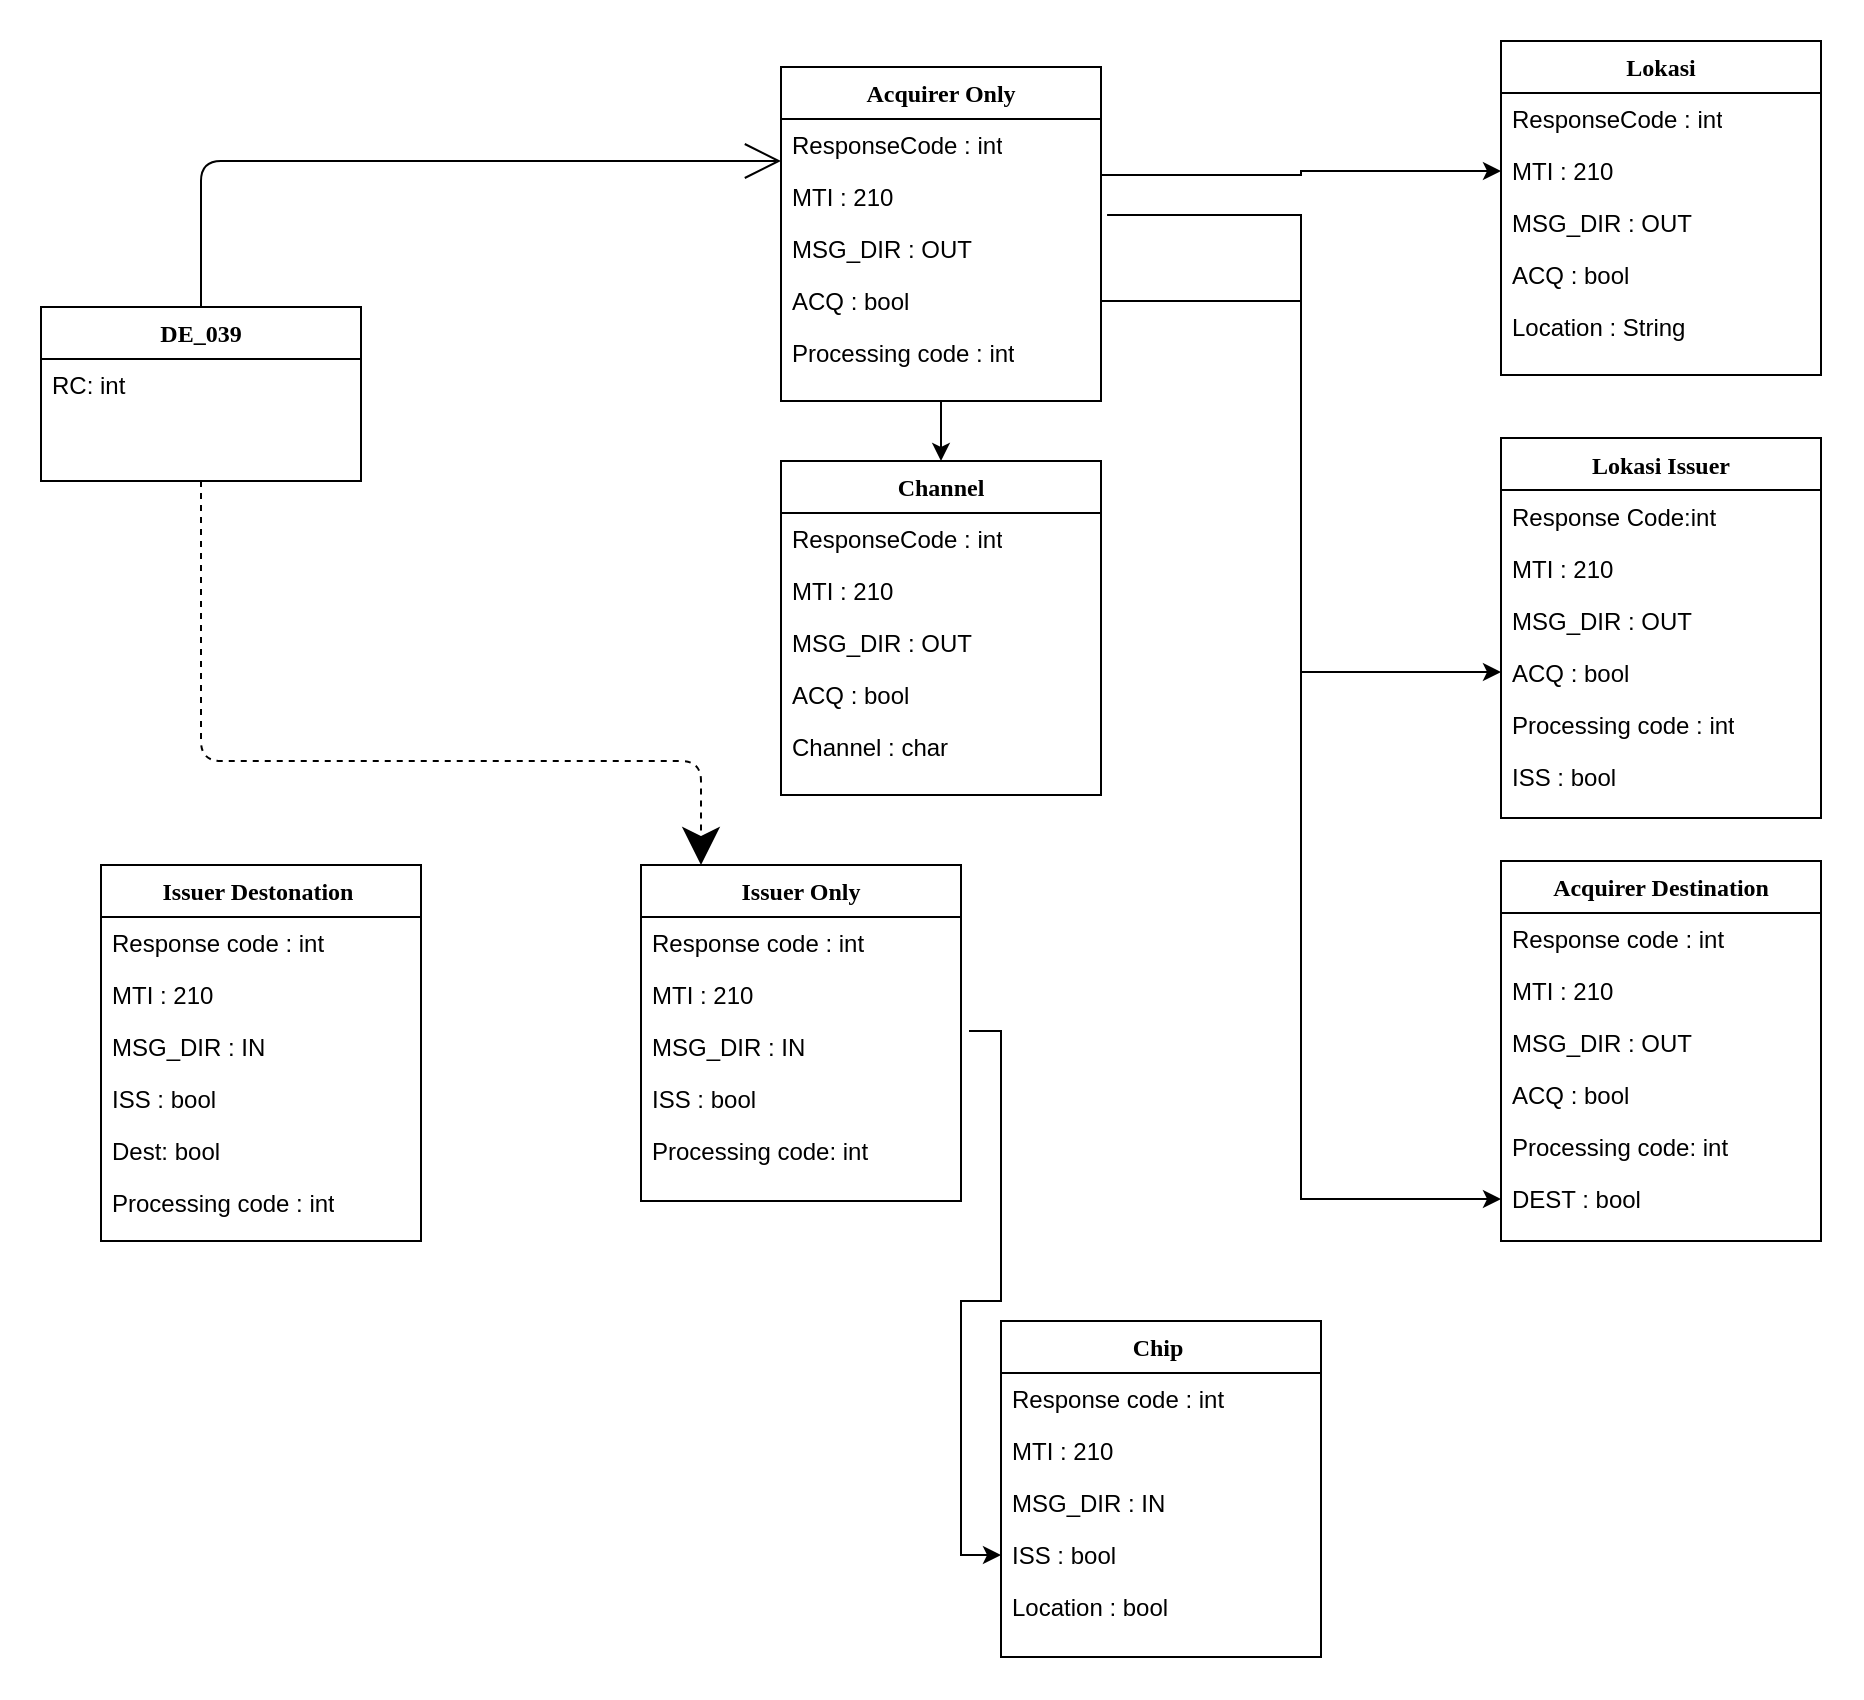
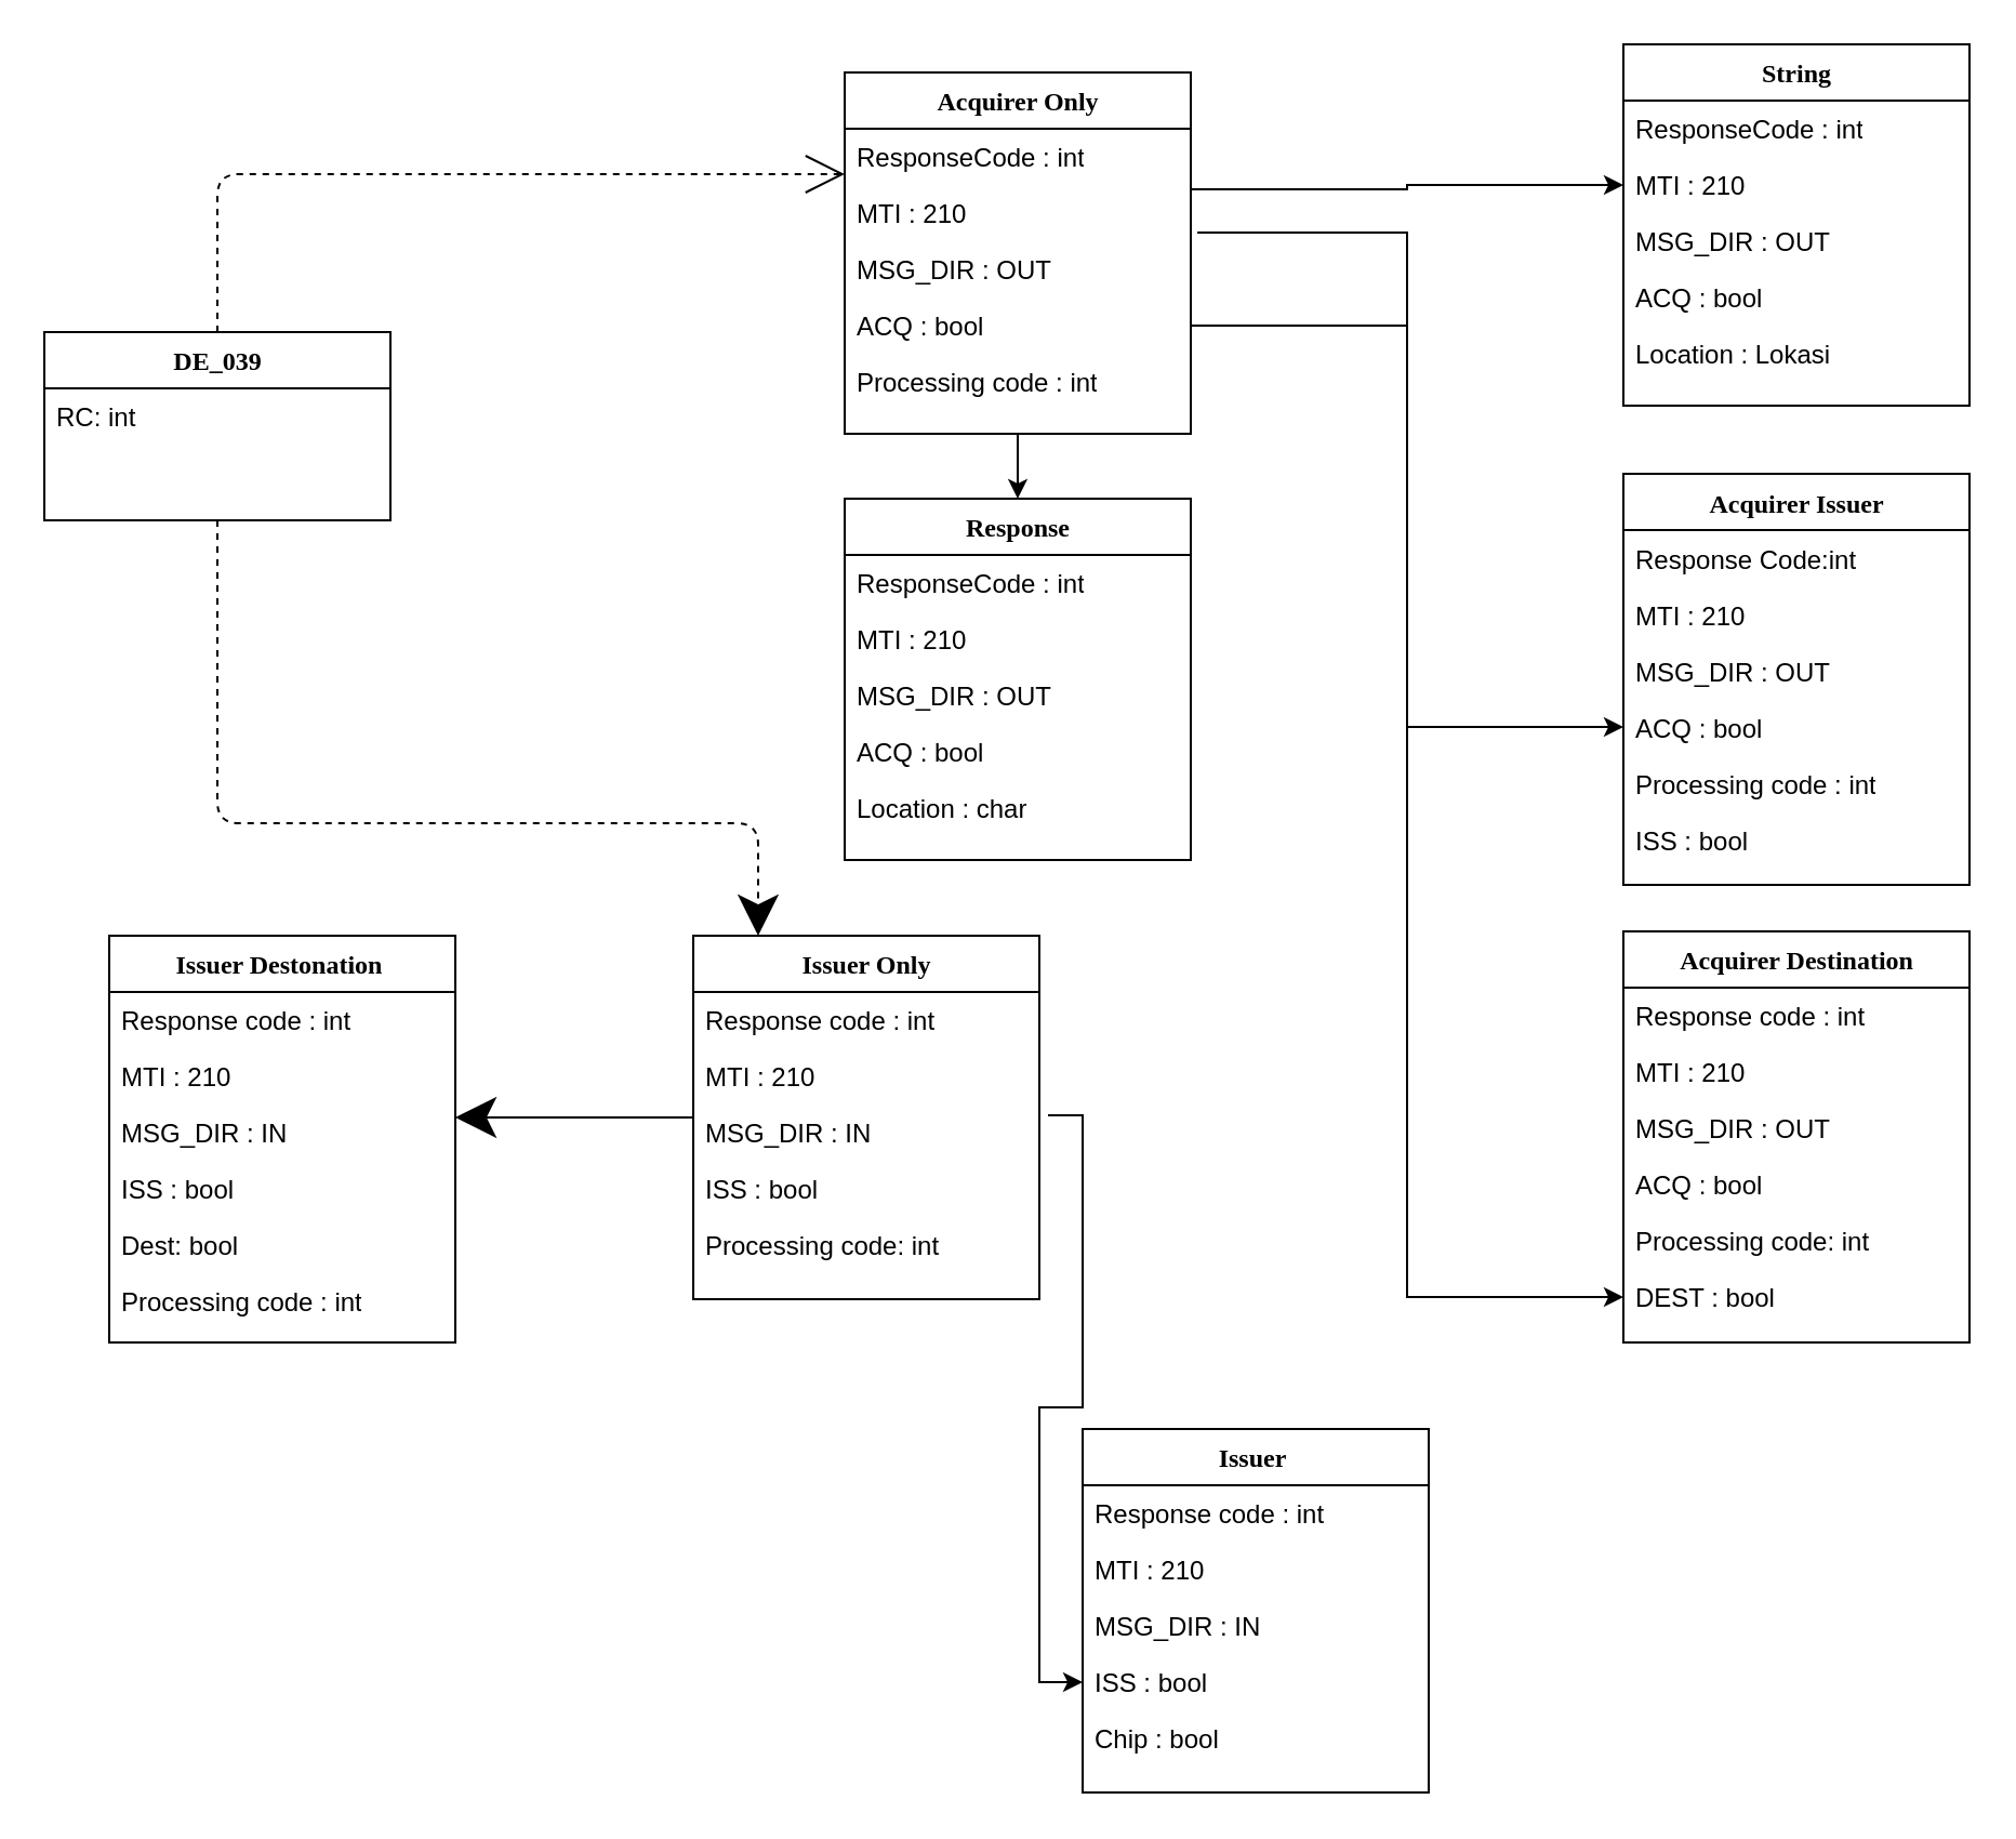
- <mxCell id="49" value="Lokasi" style="swimlane;html=1;fontStyle=1;align=center;verticalAlign=top;childLayout=stackLayout;horizontal=1;startSize=26;horizontalStack=0;resizeParent=1;resizeLast=0;collapsible=1;marginBottom=0;swimlaneFillColor=#ffffff;rounded=0;shadow=0;comic=0;labelBackgroundColor=none;strokeWidth=1;fillColor=none;fontFamily=Verdana;fontSize=12" vertex="1" parent="1"><mxGeometry x="750" y="20" width="160" height="167" as="geometry" /></mxCell>
+ <mxCell id="49" value="String" style="swimlane;html=1;fontStyle=1;align=center;verticalAlign=top;childLayout=stackLayout;horizontal=1;startSize=26;horizontalStack=0;resizeParent=1;resizeLast=0;collapsible=1;marginBottom=0;swimlaneFillColor=#ffffff;rounded=0;shadow=0;comic=0;labelBackgroundColor=none;strokeWidth=1;fillColor=none;fontFamily=Verdana;fontSize=12" vertex="1" parent="1"><mxGeometry x="750" y="20" width="160" height="167" as="geometry" /></mxCell>
- <mxCell id="25" style="edgeStyle=elbowEdgeStyle;html=1;labelBackgroundColor=none;startFill=0;startSize=8;endArrow=open;endFill=0;endSize=16;fontFamily=Verdana;fontSize=12;elbow=vertical;" parent="1" source="3" target="5" edge="1"><mxGeometry relative="1" as="geometry"><mxPoint x="210" y="209.882" as="sourcePoint" /><Array as="points"><mxPoint x="280" y="80" /></Array></mxGeometry></mxCell>
+ <mxCell id="25" style="edgeStyle=elbowEdgeStyle;html=1;labelBackgroundColor=none;startFill=0;startSize=8;endArrow=open;endFill=0;endSize=16;fontFamily=Verdana;fontSize=12;elbow=vertical;dashed=1;" parent="1" source="3" target="5" edge="1"><mxGeometry relative="1" as="geometry"><mxPoint x="210" y="209.882" as="sourcePoint" /><Array as="points"><mxPoint x="280" y="80" /></Array></mxGeometry></mxCell>
- <mxCell id="54" value="Location : String&amp;nbsp;" style="text;html=1;strokeColor=none;fillColor=none;align=left;verticalAlign=top;spacingLeft=4;spacingRight=4;whiteSpace=wrap;overflow=hidden;rotatable=0;points=[[0,0.5],[1,0.5]];portConstraint=eastwest;" vertex="1" parent="49"><mxGeometry y="130" width="160" height="26" as="geometry" /></mxCell>
+ <mxCell id="54" value="Location : Lokasi&amp;nbsp;" style="text;html=1;strokeColor=none;fillColor=none;align=left;verticalAlign=top;spacingLeft=4;spacingRight=4;whiteSpace=wrap;overflow=hidden;rotatable=0;points=[[0,0.5],[1,0.5]];portConstraint=eastwest;" vertex="1" parent="49"><mxGeometry y="130" width="160" height="26" as="geometry" /></mxCell>
- <mxCell id="26" value="Lokasi Issuer" style="swimlane;html=1;fontStyle=1;align=center;verticalAlign=top;childLayout=stackLayout;horizontal=1;startSize=26;horizontalStack=0;resizeParent=1;resizeLast=0;collapsible=1;marginBottom=0;swimlaneFillColor=#ffffff;rounded=0;shadow=0;comic=0;labelBackgroundColor=none;strokeWidth=1;fillColor=none;fontFamily=Verdana;fontSize=12" vertex="1" parent="1"><mxGeometry x="750" y="218.5" width="160" height="190" as="geometry" /></mxCell>
+ <mxCell id="26" value="Acquirer Issuer" style="swimlane;html=1;fontStyle=1;align=center;verticalAlign=top;childLayout=stackLayout;horizontal=1;startSize=26;horizontalStack=0;resizeParent=1;resizeLast=0;collapsible=1;marginBottom=0;swimlaneFillColor=#ffffff;rounded=0;shadow=0;comic=0;labelBackgroundColor=none;strokeWidth=1;fillColor=none;fontFamily=Verdana;fontSize=12" vertex="1" parent="1"><mxGeometry x="750" y="218.5" width="160" height="190" as="geometry" /></mxCell>
- <mxCell id="42" value="Channel" style="swimlane;html=1;fontStyle=1;align=center;verticalAlign=top;childLayout=stackLayout;horizontal=1;startSize=26;horizontalStack=0;resizeParent=1;resizeLast=0;collapsible=1;marginBottom=0;swimlaneFillColor=#ffffff;rounded=0;shadow=0;comic=0;labelBackgroundColor=none;strokeWidth=1;fillColor=none;fontFamily=Verdana;fontSize=12" vertex="1" parent="1"><mxGeometry x="390" y="230" width="160" height="167" as="geometry" /></mxCell>
+ <mxCell id="42" value="Response" style="swimlane;html=1;fontStyle=1;align=center;verticalAlign=top;childLayout=stackLayout;horizontal=1;startSize=26;horizontalStack=0;resizeParent=1;resizeLast=0;collapsible=1;marginBottom=0;swimlaneFillColor=#ffffff;rounded=0;shadow=0;comic=0;labelBackgroundColor=none;strokeWidth=1;fillColor=none;fontFamily=Verdana;fontSize=12" vertex="1" parent="1"><mxGeometry x="390" y="230" width="160" height="167" as="geometry" /></mxCell>
- <mxCell id="47" value="Channel : char&amp;nbsp;" style="text;html=1;strokeColor=none;fillColor=none;align=left;verticalAlign=top;spacingLeft=4;spacingRight=4;whiteSpace=wrap;overflow=hidden;rotatable=0;points=[[0,0.5],[1,0.5]];portConstraint=eastwest;" vertex="1" parent="42"><mxGeometry y="130" width="160" height="26" as="geometry" /></mxCell>
+ <mxCell id="47" value="Location : char&amp;nbsp;" style="text;html=1;strokeColor=none;fillColor=none;align=left;verticalAlign=top;spacingLeft=4;spacingRight=4;whiteSpace=wrap;overflow=hidden;rotatable=0;points=[[0,0.5],[1,0.5]];portConstraint=eastwest;" vertex="1" parent="42"><mxGeometry y="130" width="160" height="26" as="geometry" /></mxCell>
+ <mxCell id="11" style="edgeStyle=elbowEdgeStyle;html=1;labelBackgroundColor=none;startFill=0;startSize=8;endArrow=classic;endFill=1;endSize=16;fontFamily=Verdana;fontSize=12;elbow=vertical;" parent="1" source="19" target="12" edge="1"><mxGeometry relative="1" as="geometry" /></mxCell>
- <mxCell id="56" value="Chip&amp;nbsp;" style="swimlane;html=1;fontStyle=1;align=center;verticalAlign=top;childLayout=stackLayout;horizontal=1;startSize=26;horizontalStack=0;resizeParent=1;resizeLast=0;collapsible=1;marginBottom=0;swimlaneFillColor=#ffffff;rounded=0;shadow=0;comic=0;labelBackgroundColor=none;strokeWidth=1;fillColor=none;fontFamily=Verdana;fontSize=12" vertex="1" parent="1"><mxGeometry x="500" y="660" width="160" height="168" as="geometry" /></mxCell>
+ <mxCell id="56" value="Issuer&amp;nbsp;" style="swimlane;html=1;fontStyle=1;align=center;verticalAlign=top;childLayout=stackLayout;horizontal=1;startSize=26;horizontalStack=0;resizeParent=1;resizeLast=0;collapsible=1;marginBottom=0;swimlaneFillColor=#ffffff;rounded=0;shadow=0;comic=0;labelBackgroundColor=none;strokeWidth=1;fillColor=none;fontFamily=Verdana;fontSize=12" vertex="1" parent="1"><mxGeometry x="500" y="660" width="160" height="168" as="geometry" /></mxCell>
- <mxCell id="61" value="Location : bool" style="text;html=1;strokeColor=none;fillColor=none;align=left;verticalAlign=top;spacingLeft=4;spacingRight=4;whiteSpace=wrap;overflow=hidden;rotatable=0;points=[[0,0.5],[1,0.5]];portConstraint=eastwest;" vertex="1" parent="56"><mxGeometry y="130" width="160" height="26" as="geometry" /></mxCell>
+ <mxCell id="61" value="Chip : bool" style="text;html=1;strokeColor=none;fillColor=none;align=left;verticalAlign=top;spacingLeft=4;spacingRight=4;whiteSpace=wrap;overflow=hidden;rotatable=0;points=[[0,0.5],[1,0.5]];portConstraint=eastwest;" vertex="1" parent="56"><mxGeometry y="130" width="160" height="26" as="geometry" /></mxCell>
